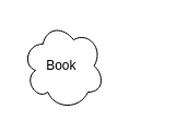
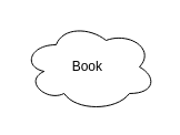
- <mxCell id="2" value="Book&amp;nbsp;" style="ellipse;shape=cloud;whiteSpace=wrap;html=1;" parent="1" vertex="1"><mxGeometry x="20" y="20" width="75" height="80" as="geometry" /></mxCell>
+ <mxCell id="2" value="Book&amp;nbsp;" style="ellipse;shape=cloud;whiteSpace=wrap;html=1;" parent="1" vertex="1"><mxGeometry x="20" y="20" width="120" height="80" as="geometry" /></mxCell>
